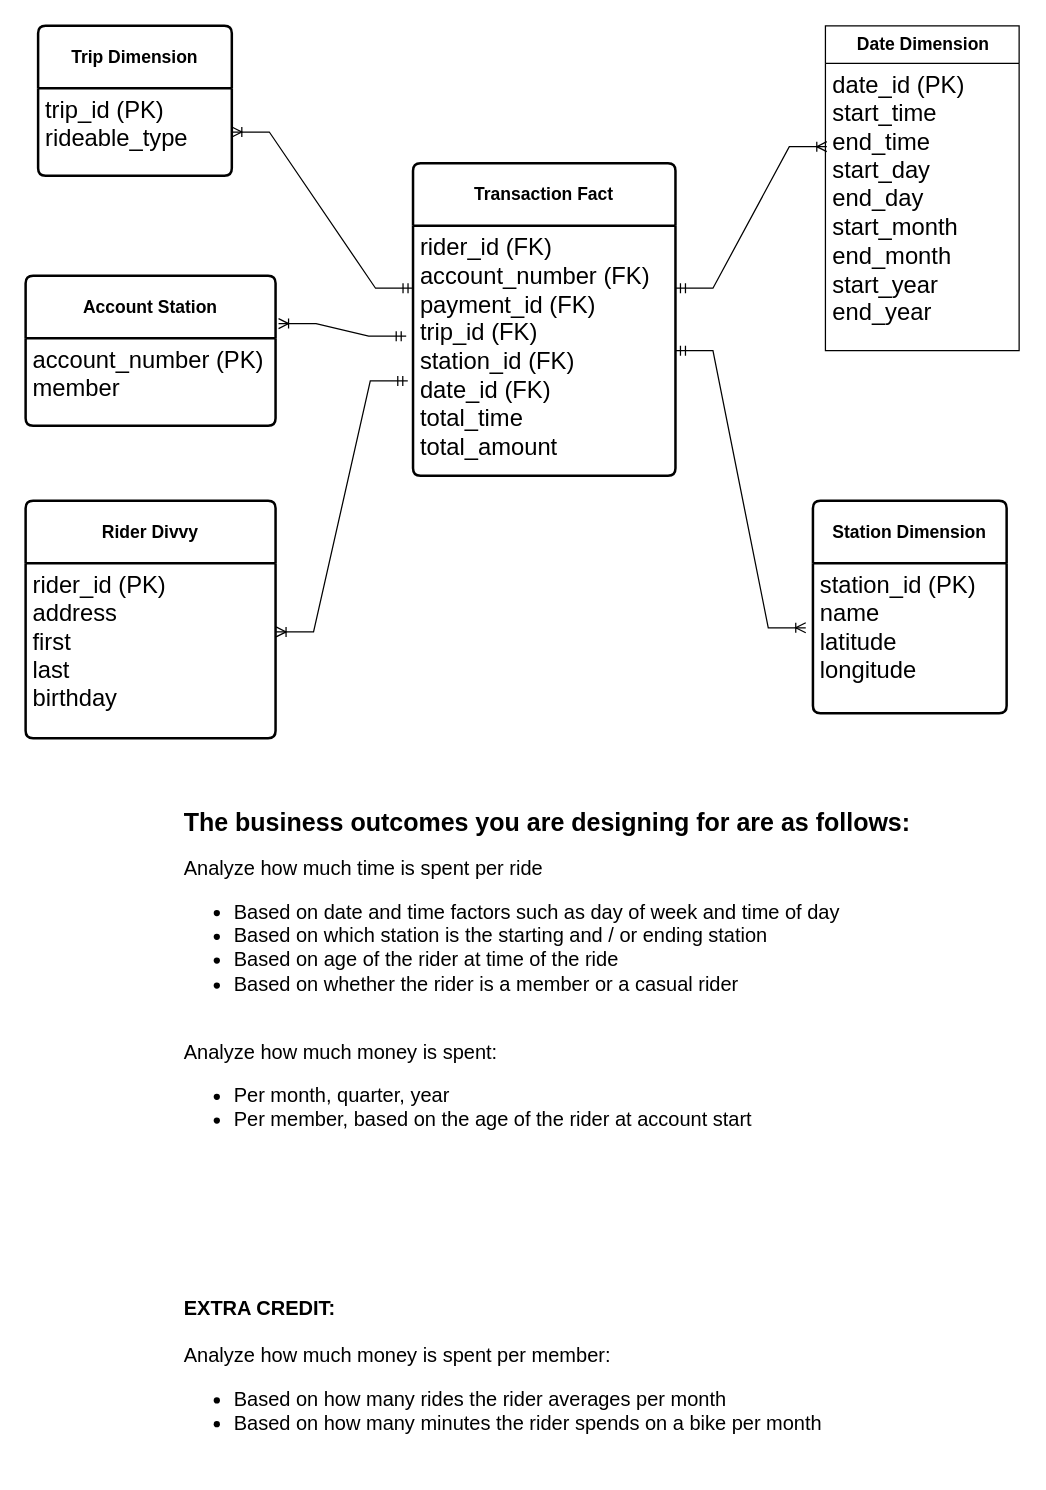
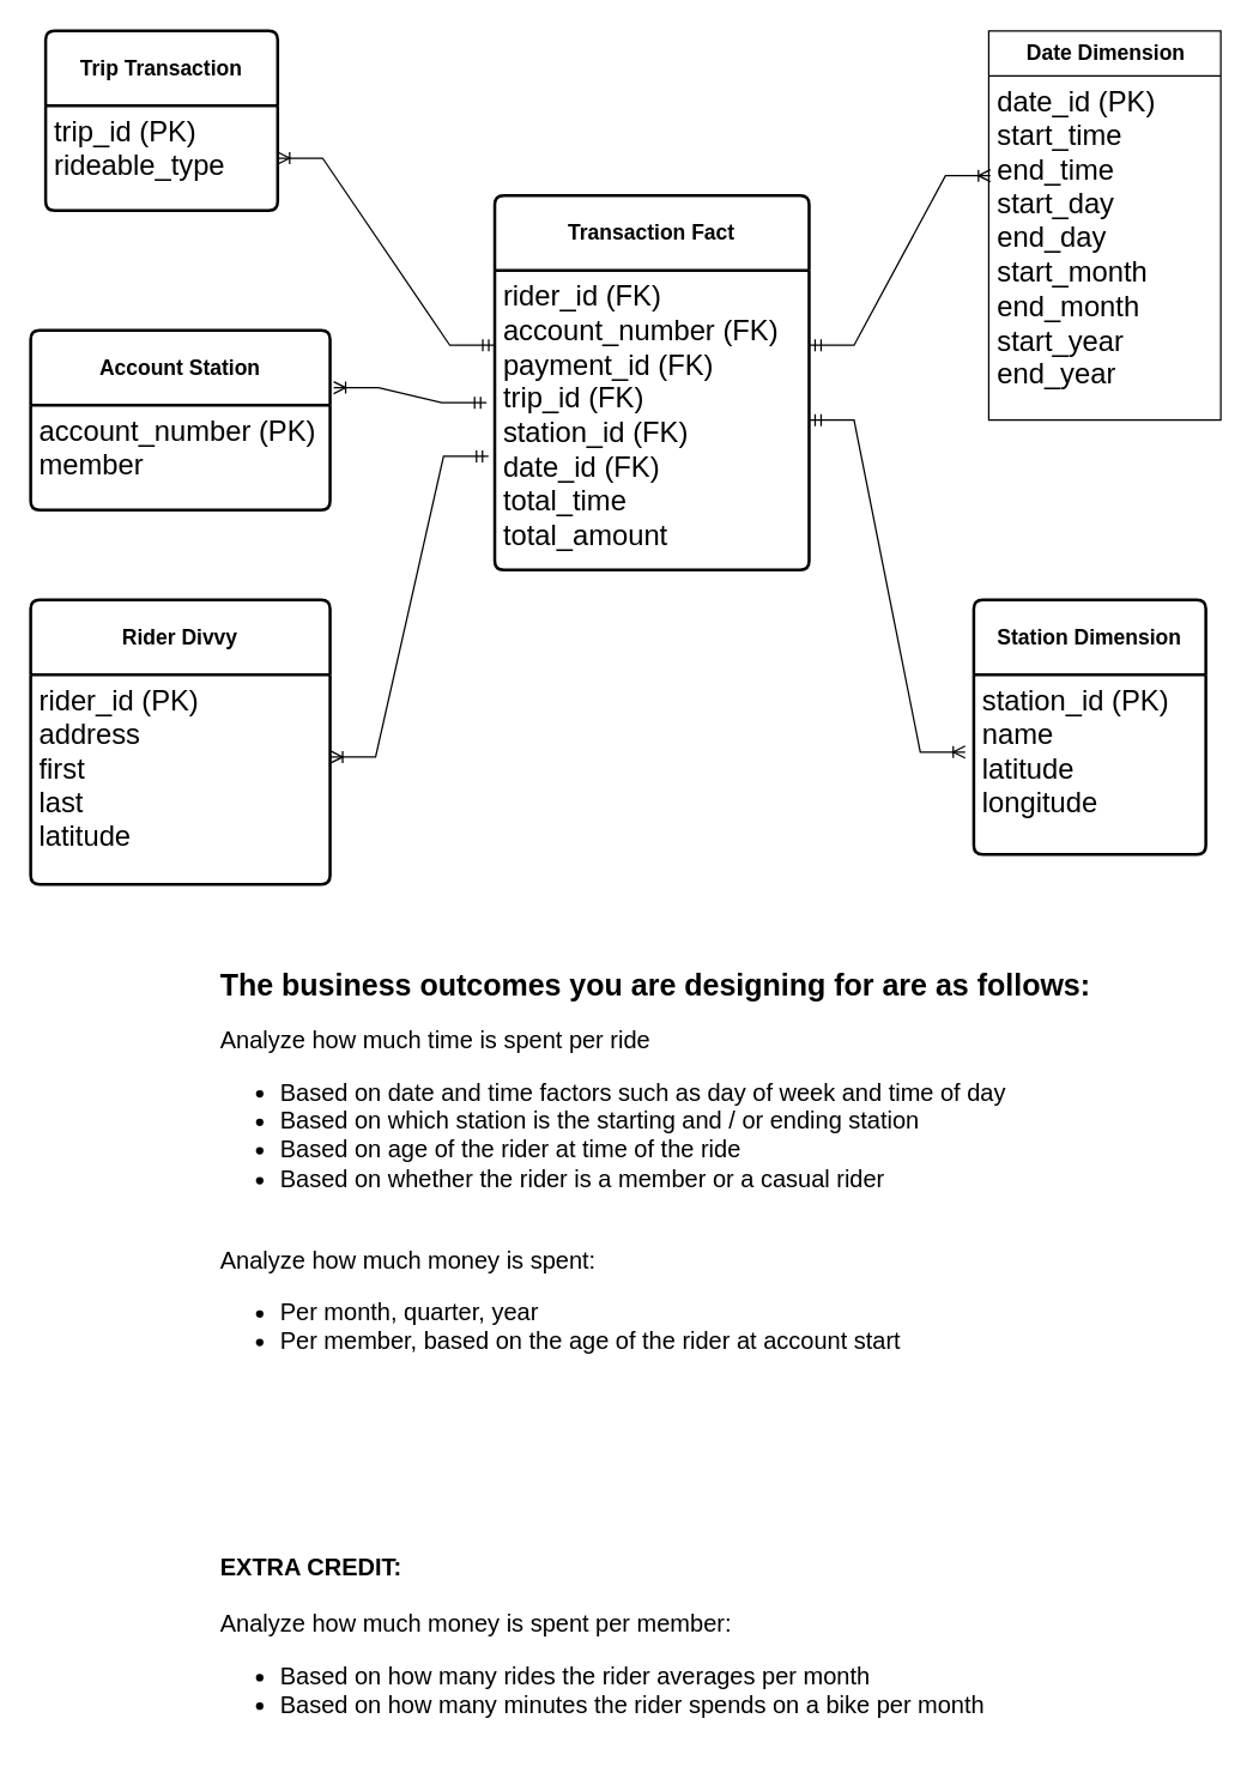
- <mxCell id="8" value="&lt;b&gt;Trip Dimension&lt;/b&gt;" style="swimlane;childLayout=stackLayout;horizontal=1;startSize=50;horizontalStack=0;rounded=1;fontSize=14;fontStyle=0;strokeWidth=2;resizeParent=0;resizeLast=1;shadow=0;dashed=0;align=center;arcSize=4;whiteSpace=wrap;html=1;" vertex="1" parent="1"><mxGeometry x="30" y="20" width="155" height="120" as="geometry" /></mxCell>
+ <mxCell id="8" value="&lt;b&gt;Trip Transaction&lt;/b&gt;" style="swimlane;childLayout=stackLayout;horizontal=1;startSize=50;horizontalStack=0;rounded=1;fontSize=14;fontStyle=0;strokeWidth=2;resizeParent=0;resizeLast=1;shadow=0;dashed=0;align=center;arcSize=4;whiteSpace=wrap;html=1;" vertex="1" parent="1"><mxGeometry x="30" y="20" width="155" height="120" as="geometry" /></mxCell>
- <mxCell id="17" value="&lt;span style=&quot;font-size: 19px;&quot;&gt;rider_id (PK)&lt;/span&gt;&lt;div&gt;&lt;span style=&quot;font-size: 19px;&quot;&gt;address&lt;/span&gt;&lt;/div&gt;&lt;div&gt;&lt;span style=&quot;font-size: 19px;&quot;&gt;first&lt;/span&gt;&lt;/div&gt;&lt;div&gt;&lt;span style=&quot;font-size: 19px;&quot;&gt;last&lt;/span&gt;&lt;/div&gt;&lt;div&gt;&lt;span style=&quot;font-size: 19px;&quot;&gt;birthday&lt;/span&gt;&lt;/div&gt;" style="align=left;strokeColor=none;fillColor=none;spacingLeft=4;fontSize=12;verticalAlign=top;resizable=0;rotatable=0;part=1;html=1;" vertex="1" parent="16"><mxGeometry y="50" width="200" height="140" as="geometry" /></mxCell>
+ <mxCell id="17" value="&lt;span style=&quot;font-size: 19px;&quot;&gt;rider_id (PK)&lt;/span&gt;&lt;div&gt;&lt;span style=&quot;font-size: 19px;&quot;&gt;address&lt;/span&gt;&lt;/div&gt;&lt;div&gt;&lt;span style=&quot;font-size: 19px;&quot;&gt;first&lt;/span&gt;&lt;/div&gt;&lt;div&gt;&lt;span style=&quot;font-size: 19px;&quot;&gt;last&lt;/span&gt;&lt;/div&gt;&lt;div&gt;&lt;span style=&quot;font-size: 19px;&quot;&gt;latitude&lt;/span&gt;&lt;/div&gt;" style="align=left;strokeColor=none;fillColor=none;spacingLeft=4;fontSize=12;verticalAlign=top;resizable=0;rotatable=0;part=1;html=1;" vertex="1" parent="16"><mxGeometry y="50" width="200" height="140" as="geometry" /></mxCell>
